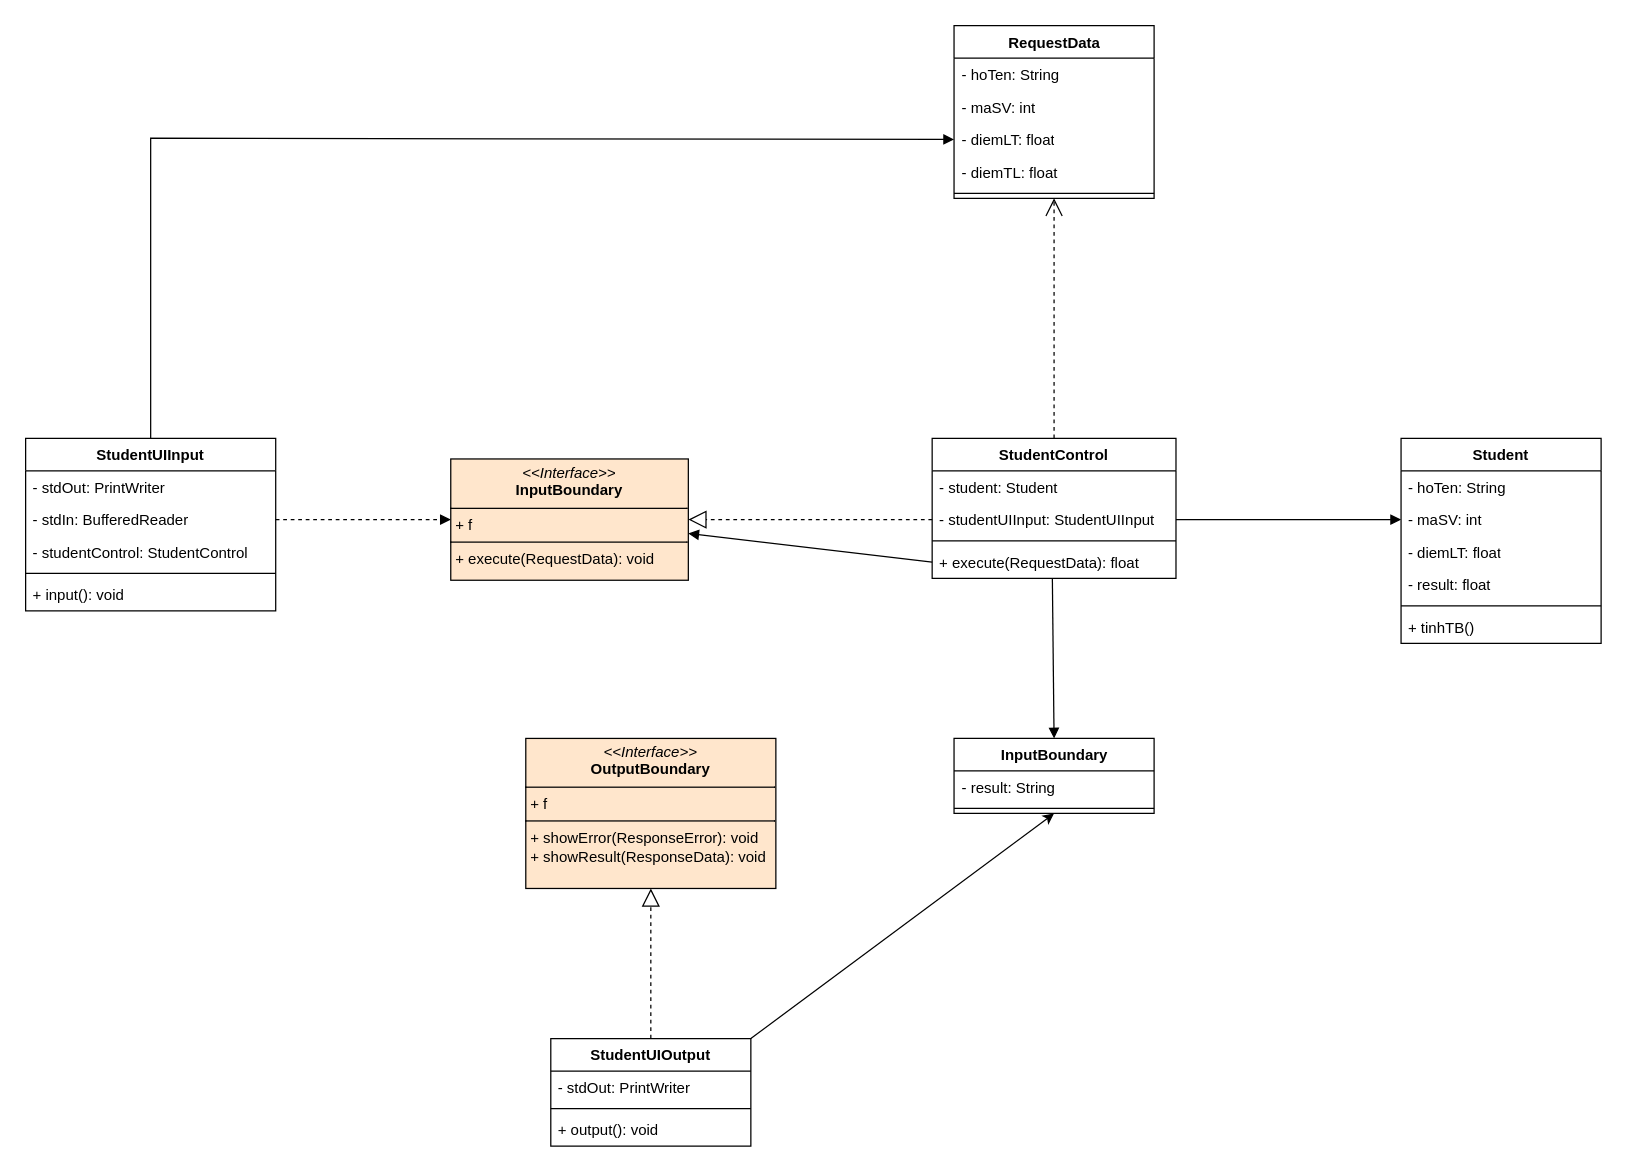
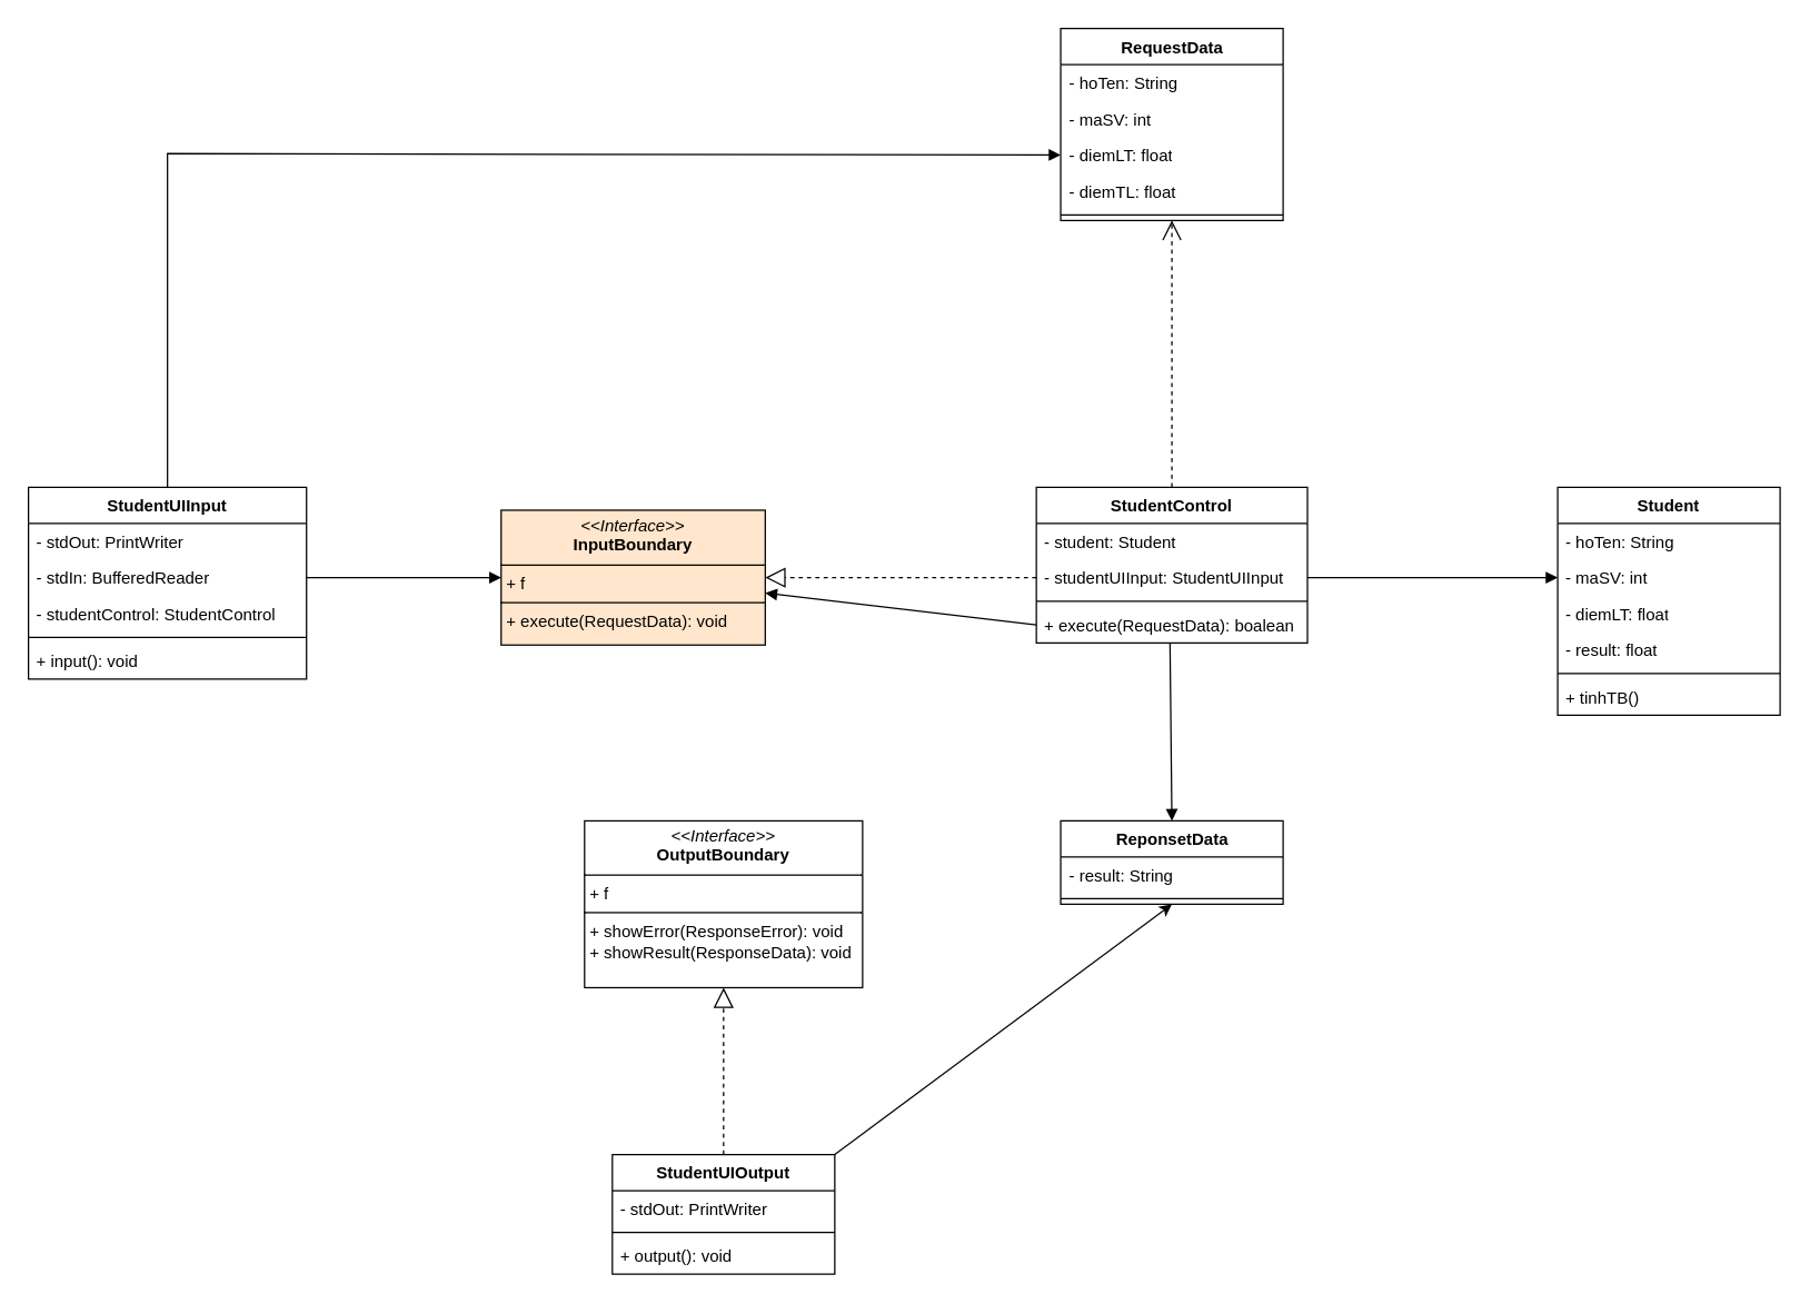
- <mxCell id="38" value="" style="html=1;verticalAlign=bottom;endArrow=block;curved=0;rounded=0;exitX=1;exitY=0.5;exitDx=0;exitDy=0;entryX=0;entryY=0.5;entryDx=0;entryDy=0;dashed=1;" parent="1" source="4" target="39" edge="1"><mxGeometry width="80" relative="1" as="geometry"><mxPoint x="745" y="415" as="sourcePoint" /><mxPoint x="710" y="360" as="targetPoint" /></mxGeometry></mxCell>
+ <mxCell id="38" value="" style="html=1;verticalAlign=bottom;endArrow=block;curved=0;rounded=0;exitX=1;exitY=0.5;exitDx=0;exitDy=0;entryX=0;entryY=0.5;entryDx=0;entryDy=0;" parent="1" source="4" target="39" edge="1"><mxGeometry width="80" relative="1" as="geometry"><mxPoint x="745" y="415" as="sourcePoint" /><mxPoint x="710" y="360" as="targetPoint" /></mxGeometry></mxCell>
- <mxCell id="12" value="+ execute(RequestData): float" style="text;strokeColor=none;fillColor=none;align=left;verticalAlign=top;spacingLeft=4;spacingRight=4;overflow=hidden;rotatable=0;points=[[0,0.5],[1,0.5]];portConstraint=eastwest;whiteSpace=wrap;html=1;" parent="8" vertex="1"><mxGeometry y="86" width="195" height="26" as="geometry" /></mxCell>
+ <mxCell id="12" value="+ execute(RequestData): boalean" style="text;strokeColor=none;fillColor=none;align=left;verticalAlign=top;spacingLeft=4;spacingRight=4;overflow=hidden;rotatable=0;points=[[0,0.5],[1,0.5]];portConstraint=eastwest;whiteSpace=wrap;html=1;" parent="8" vertex="1"><mxGeometry y="86" width="195" height="26" as="geometry" /></mxCell>
- <mxCell id="30" value="InputBoundary" style="swimlane;fontStyle=1;align=center;verticalAlign=top;childLayout=stackLayout;horizontal=1;startSize=26;horizontalStack=0;resizeParent=1;resizeParentMax=0;resizeLast=0;collapsible=1;marginBottom=0;whiteSpace=wrap;html=1;" parent="1" vertex="1"><mxGeometry x="762.5" y="590" width="160" height="60" as="geometry" /></mxCell>
+ <mxCell id="30" value="ReponsetData" style="swimlane;fontStyle=1;align=center;verticalAlign=top;childLayout=stackLayout;horizontal=1;startSize=26;horizontalStack=0;resizeParent=1;resizeParentMax=0;resizeLast=0;collapsible=1;marginBottom=0;whiteSpace=wrap;html=1;" parent="1" vertex="1"><mxGeometry x="762.5" y="590" width="160" height="60" as="geometry" /></mxCell>
- <mxCell id="40" value="&lt;p style=&quot;margin:0px;margin-top:4px;text-align:center;&quot;&gt;&lt;i&gt;&amp;lt;&amp;lt;Interface&amp;gt;&amp;gt;&lt;/i&gt;&lt;br&gt;&lt;b&gt;OutputBoundary&lt;/b&gt;&lt;/p&gt;&lt;hr size=&quot;1&quot; style=&quot;border-style:solid;&quot;&gt;&lt;p style=&quot;margin:0px;margin-left:4px;&quot;&gt;+ f&lt;/p&gt;&lt;hr size=&quot;1&quot; style=&quot;border-style:solid;&quot;&gt;&lt;p style=&quot;margin:0px;margin-left:4px;&quot;&gt;+ showError(ResponseError): void&lt;br&gt;&lt;/p&gt;&lt;p style=&quot;margin:0px;margin-left:4px;&quot;&gt;+ showResult(ResponseData): void&lt;/p&gt;" style="verticalAlign=top;align=left;overflow=fill;html=1;whiteSpace=wrap;fillColor=#ffe6cc;" vertex="1" parent="1"><mxGeometry x="420" y="590" width="200" height="120" as="geometry" /></mxCell>
+ <mxCell id="40" value="&lt;p style=&quot;margin:0px;margin-top:4px;text-align:center;&quot;&gt;&lt;i&gt;&amp;lt;&amp;lt;Interface&amp;gt;&amp;gt;&lt;/i&gt;&lt;br&gt;&lt;b&gt;OutputBoundary&lt;/b&gt;&lt;/p&gt;&lt;hr size=&quot;1&quot; style=&quot;border-style:solid;&quot;&gt;&lt;p style=&quot;margin:0px;margin-left:4px;&quot;&gt;+ f&lt;/p&gt;&lt;hr size=&quot;1&quot; style=&quot;border-style:solid;&quot;&gt;&lt;p style=&quot;margin:0px;margin-left:4px;&quot;&gt;+ showError(ResponseError): void&lt;br&gt;&lt;/p&gt;&lt;p style=&quot;margin:0px;margin-left:4px;&quot;&gt;+ showResult(ResponseData): void&lt;/p&gt;" style="verticalAlign=top;align=left;overflow=fill;html=1;whiteSpace=wrap;" vertex="1" parent="1"><mxGeometry x="420" y="590" width="200" height="120" as="geometry" /></mxCell>
